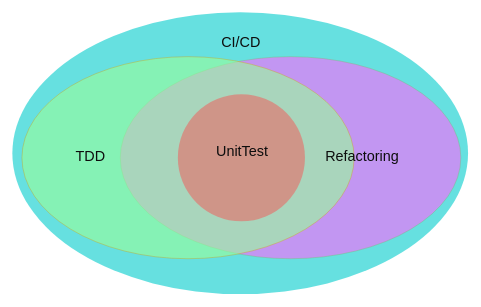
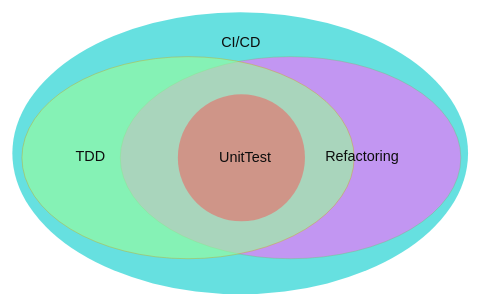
- <mxCell id="9" value="UnitTest" style="text;fontSize=24;align=center;verticalAlign=middle;html=1;fontColor=#0D0D0D;" vertex="1" parent="1"><mxGeometry x="308" y="217.5" width="190" height="70" as="geometry" /></mxCell>
+ <mxCell id="9" value="UnitTest" style="text;fontSize=24;align=center;verticalAlign=middle;html=1;fontColor=#0D0D0D;" vertex="1" parent="1"><mxGeometry x="313" y="227.5" width="190" height="70" as="geometry" /></mxCell>
